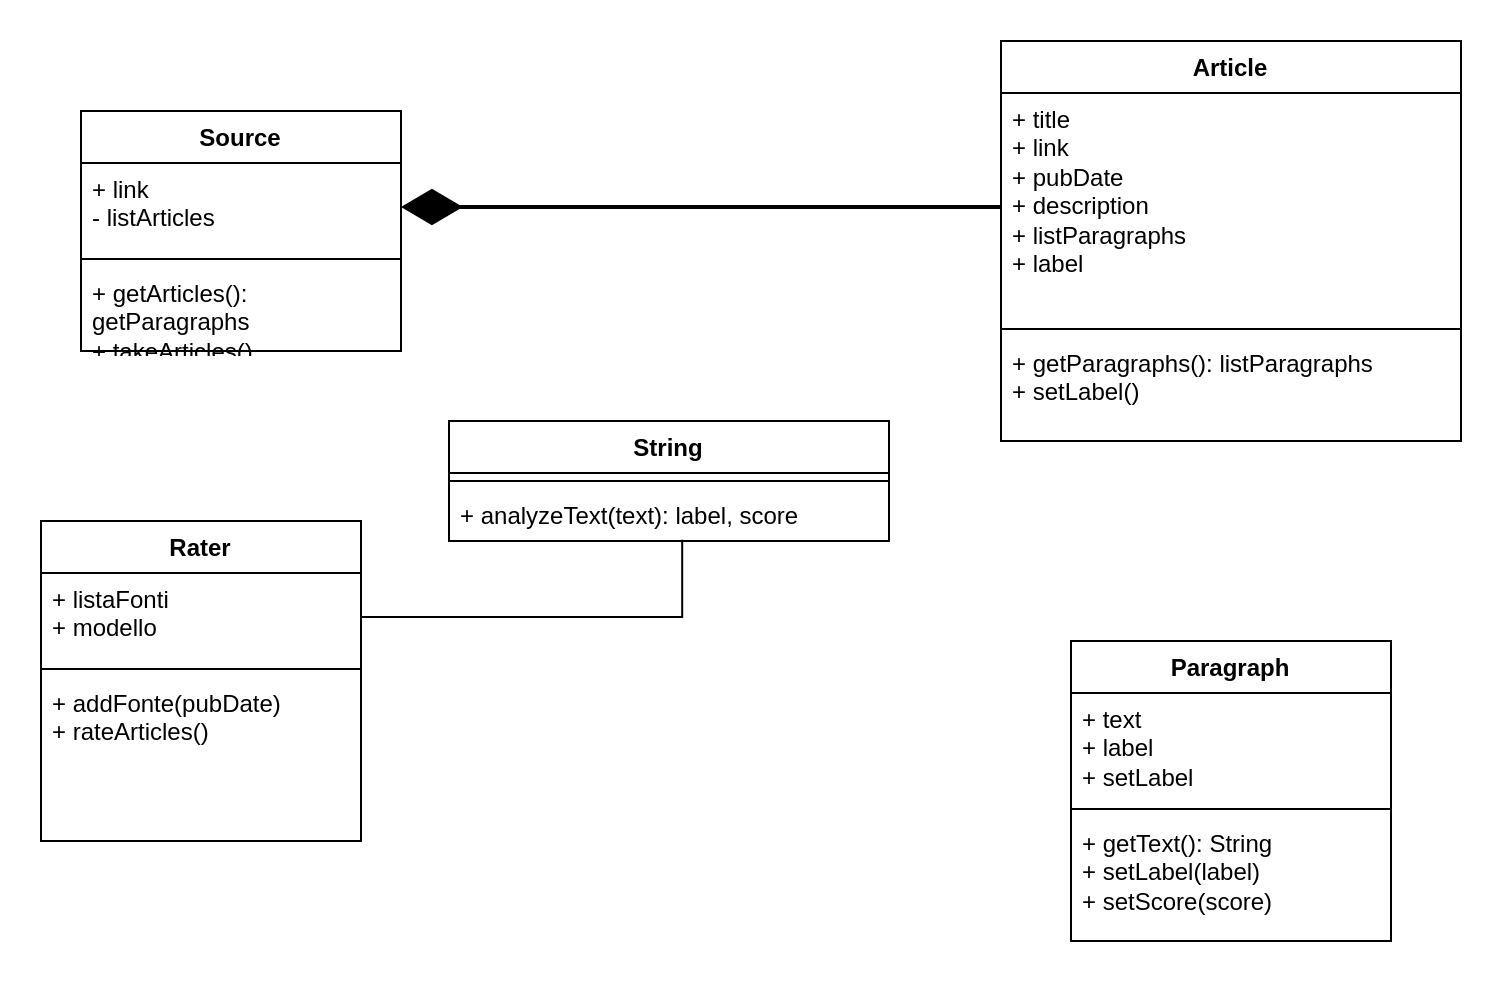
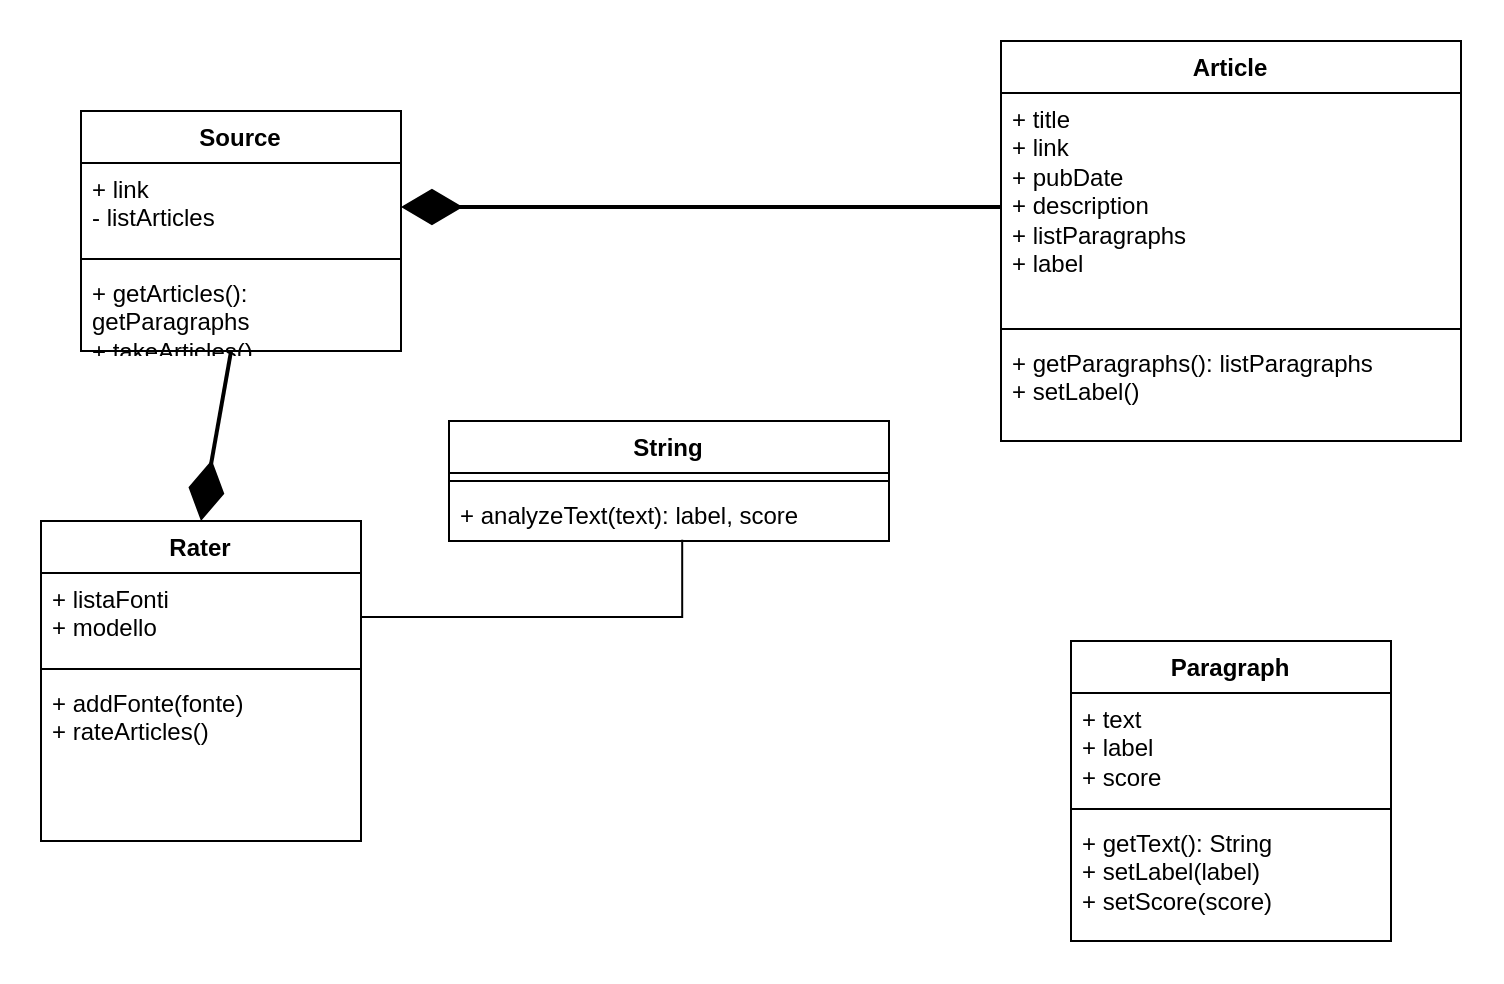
+ <mxCell id="23" style="rounded=0;orthogonalLoop=1;jettySize=auto;html=1;exitX=0.5;exitY=0;exitDx=0;exitDy=0;startArrow=diamondThin;startFill=1;endArrow=none;endFill=0;endSize=25;strokeWidth=2;startSize=25;entryX=0.469;entryY=1;entryDx=0;entryDy=0;entryPerimeter=0;" parent="1" source="18" target="5" edge="1"><mxGeometry relative="1" as="geometry"><mxPoint x="90" y="164" as="sourcePoint" /><mxPoint x="90" y="180" as="targetPoint" /></mxGeometry></mxCell>
- <mxCell id="21" value="+ addFonte(pubDate)&lt;br&gt;+ rateArticles()" style="text;strokeColor=none;fillColor=none;align=left;verticalAlign=top;spacingLeft=4;spacingRight=4;overflow=hidden;rotatable=0;points=[[0,0.5],[1,0.5]];portConstraint=eastwest;whiteSpace=wrap;html=1;" parent="18" vertex="1"><mxGeometry y="78" width="160" height="82" as="geometry" /></mxCell>
+ <mxCell id="21" value="+ addFonte(fonte)&lt;br&gt;+ rateArticles()" style="text;strokeColor=none;fillColor=none;align=left;verticalAlign=top;spacingLeft=4;spacingRight=4;overflow=hidden;rotatable=0;points=[[0,0.5],[1,0.5]];portConstraint=eastwest;whiteSpace=wrap;html=1;" parent="18" vertex="1"><mxGeometry y="78" width="160" height="82" as="geometry" /></mxCell>
- <mxCell id="11" value="+ text&lt;br&gt;+ label&lt;br&gt;+ setLabel&lt;br&gt;" style="text;strokeColor=none;fillColor=none;align=left;verticalAlign=top;spacingLeft=4;spacingRight=4;overflow=hidden;rotatable=0;points=[[0,0.5],[1,0.5]];portConstraint=eastwest;whiteSpace=wrap;html=1;" parent="10" vertex="1"><mxGeometry y="26" width="160" height="54" as="geometry" /></mxCell>
+ <mxCell id="11" value="+ text&lt;br&gt;+ label&lt;br&gt;+ score&lt;br&gt;" style="text;strokeColor=none;fillColor=none;align=left;verticalAlign=top;spacingLeft=4;spacingRight=4;overflow=hidden;rotatable=0;points=[[0,0.5],[1,0.5]];portConstraint=eastwest;whiteSpace=wrap;html=1;" parent="10" vertex="1"><mxGeometry y="26" width="160" height="54" as="geometry" /></mxCell>
